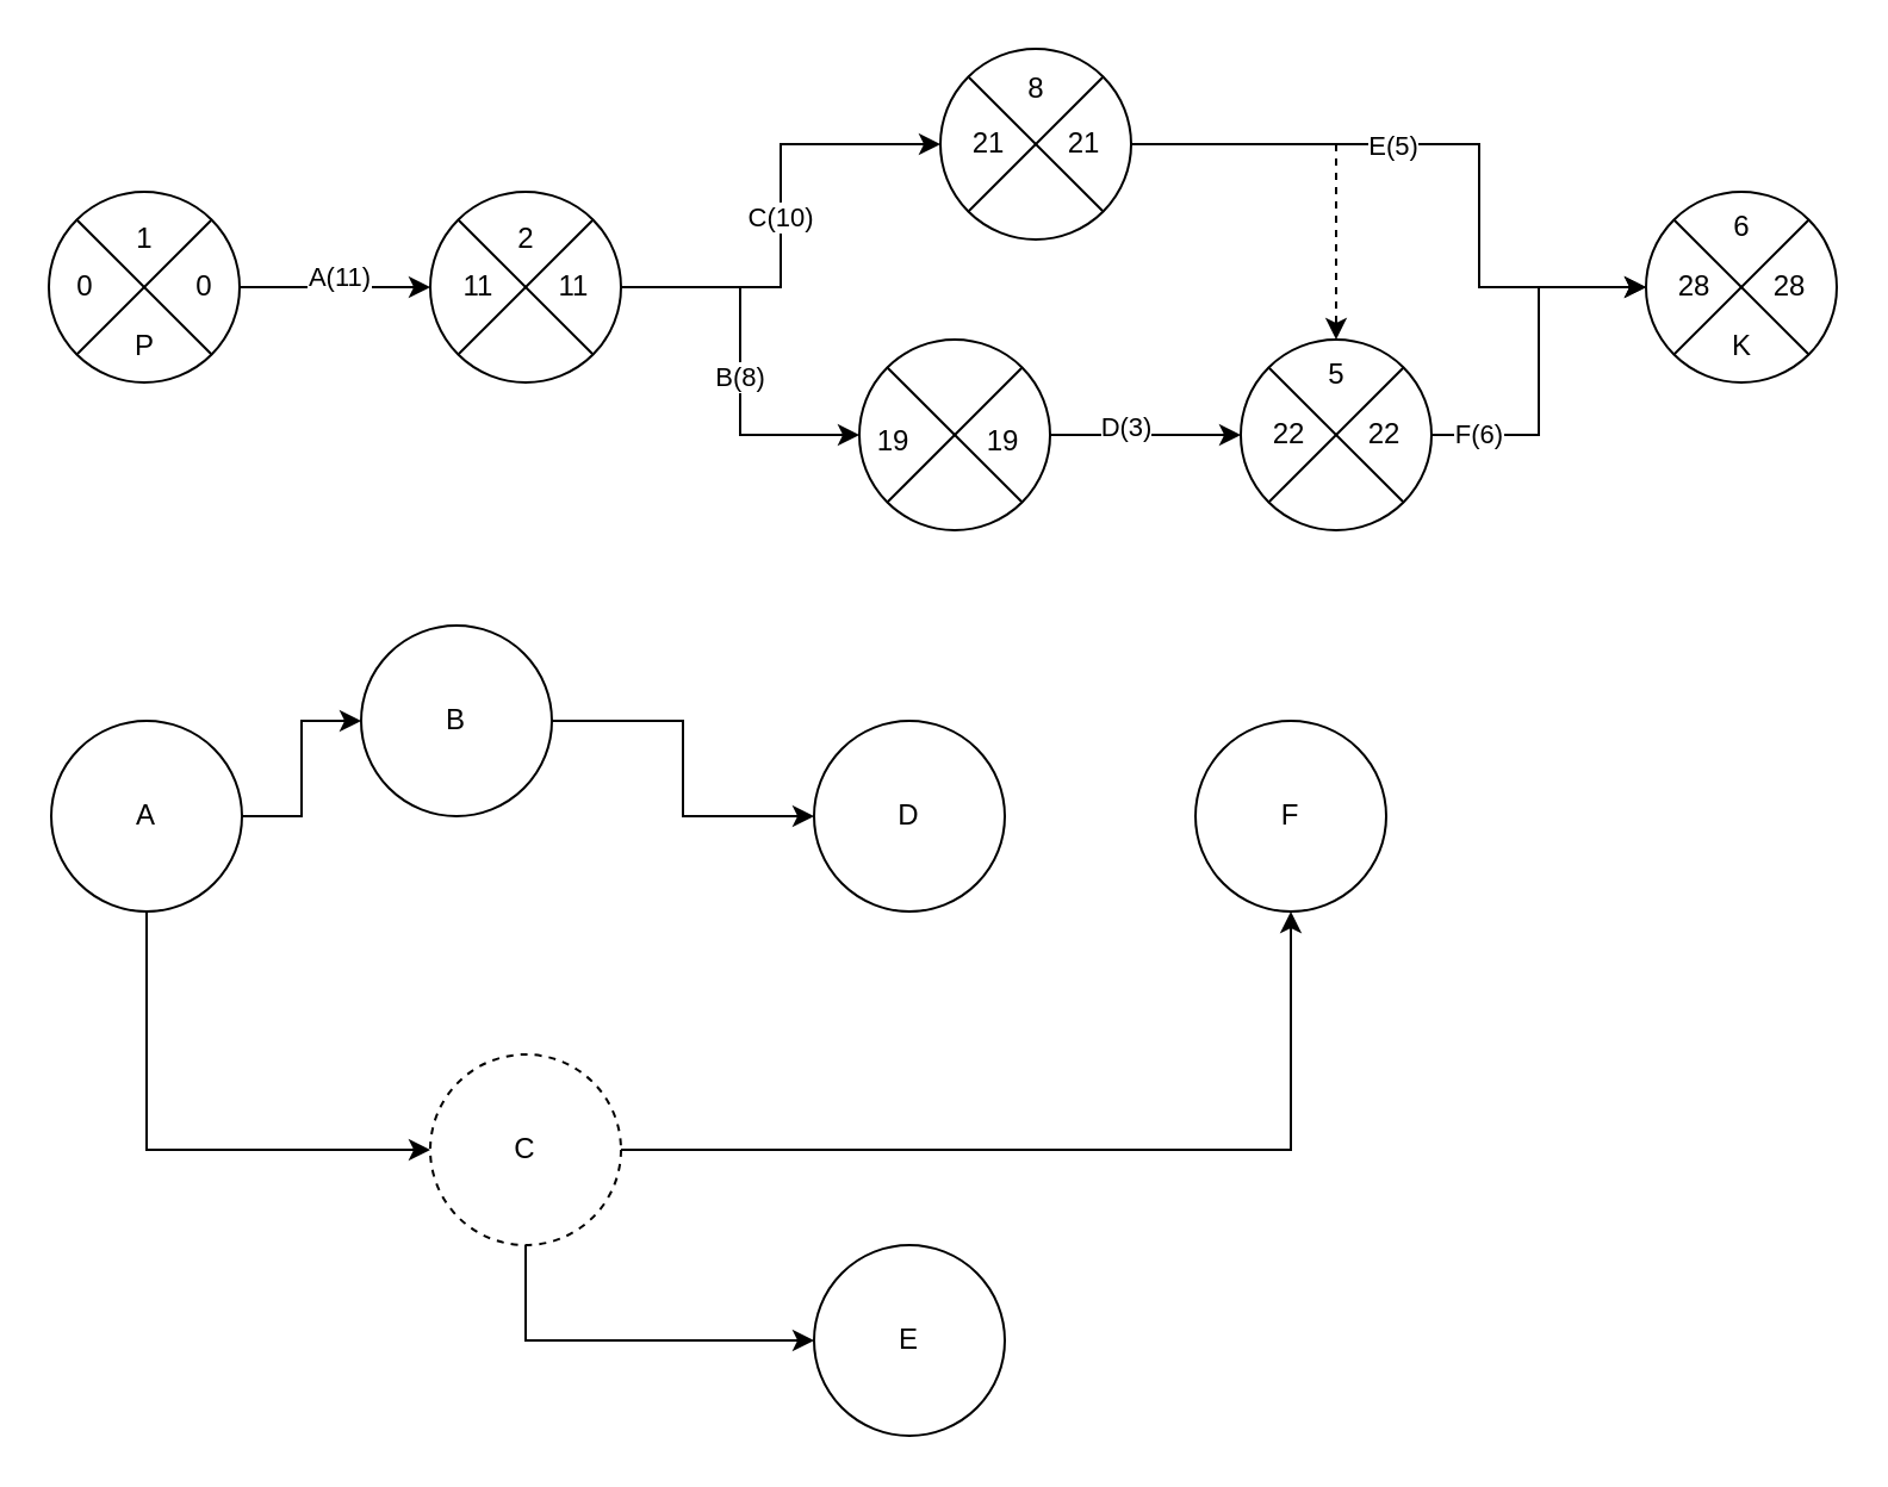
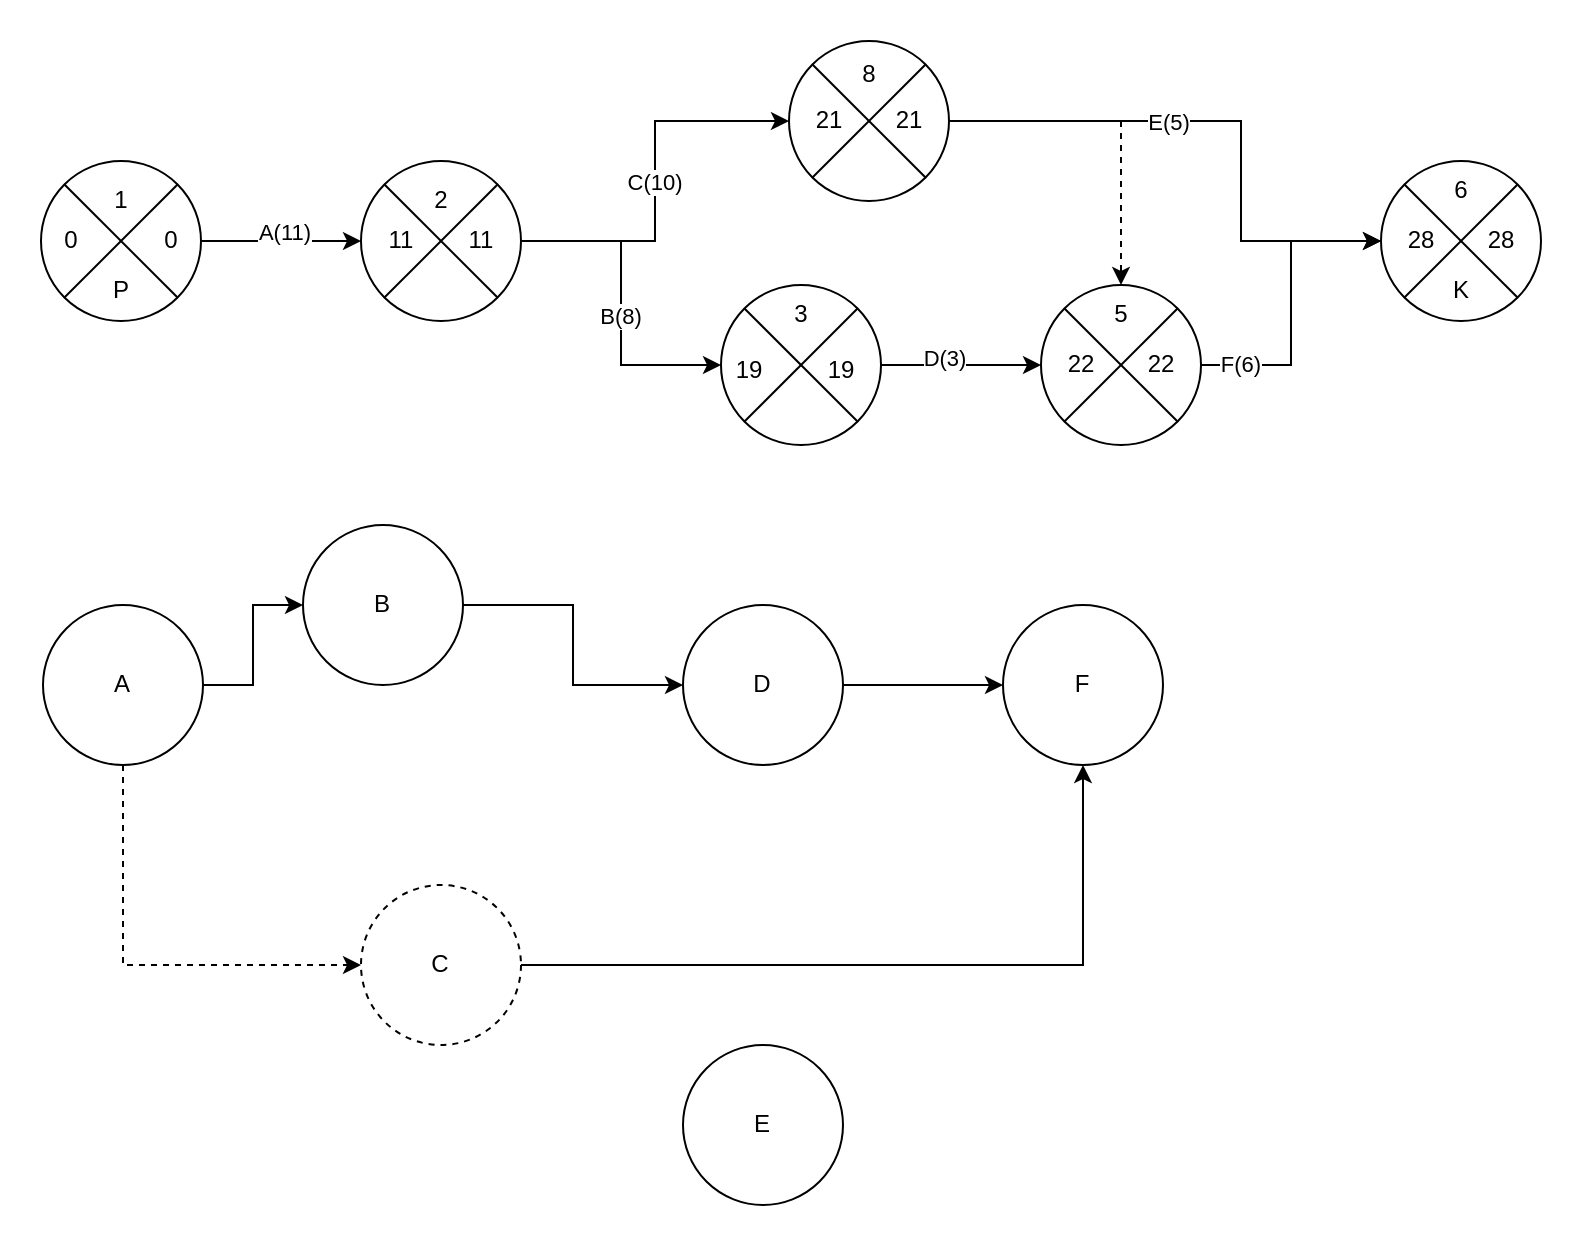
+ <mxCell id="28" value="3" style="text;html=1;align=center;verticalAlign=middle;resizable=0;points=[];autosize=1;strokeColor=none;fillColor=none;" vertex="1" parent="1"><mxGeometry x="385" y="142" width="30" height="30" as="geometry" /></mxCell>
+ <mxCell id="46" value="" style="edgeStyle=orthogonalEdgeStyle;rounded=0;orthogonalLoop=1;jettySize=auto;html=1;" edge="1" parent="1" source="47" target="48"><mxGeometry relative="1" as="geometry" /></mxCell>
- <mxCell id="42" value="" style="edgeStyle=orthogonalEdgeStyle;rounded=0;orthogonalLoop=1;jettySize=auto;html=1;entryX=0;entryY=0.5;entryDx=0;entryDy=0;exitX=0.5;exitY=1;exitDx=0;exitDy=0;" edge="1" parent="1" source="43" target="51"><mxGeometry relative="1" as="geometry" /></mxCell>
+ <mxCell id="42" value="" style="edgeStyle=orthogonalEdgeStyle;rounded=0;orthogonalLoop=1;jettySize=auto;html=1;entryX=0;entryY=0.5;entryDx=0;entryDy=0;exitX=0.5;exitY=1;exitDx=0;exitDy=0;dashed=1;" edge="1" parent="1" source="43" target="51"><mxGeometry relative="1" as="geometry" /></mxCell>
- <mxCell id="50" value="" style="edgeStyle=orthogonalEdgeStyle;rounded=0;orthogonalLoop=1;jettySize=auto;html=1;exitX=0.5;exitY=1;exitDx=0;exitDy=0;entryX=0;entryY=0.5;entryDx=0;entryDy=0;" edge="1" parent="1" source="51" target="52"><mxGeometry relative="1" as="geometry" /></mxCell>
